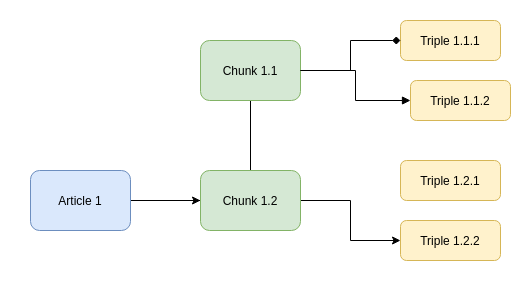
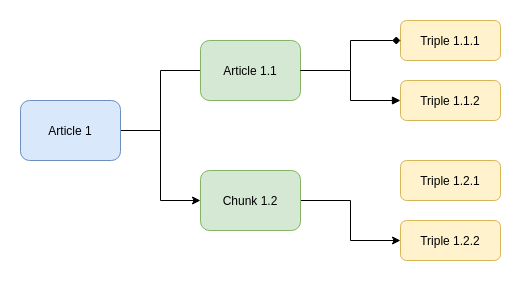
- <mxCell id="5" value="Chunk 1.1" style="rounded=1;fillColor=#d5e8d4;strokeColor=#82b366;" parent="1" vertex="1"><mxGeometry x="200" y="40" width="100" height="60" as="geometry" /></mxCell>
+ <mxCell id="5" value="Article 1.1" style="rounded=1;fillColor=#d5e8d4;strokeColor=#82b366;" parent="1" vertex="1"><mxGeometry x="200" y="40" width="100" height="60" as="geometry" /></mxCell>
- <mxCell id="9" value="Triple 1.1.2" style="rounded=1;fillColor=#fff2cc;strokeColor=#d6b656;" parent="1" vertex="1"><mxGeometry x="410" y="80" width="100" height="40" as="geometry" /></mxCell>
+ <mxCell id="9" value="Triple 1.1.2" style="rounded=1;fillColor=#fff2cc;strokeColor=#d6b656;" parent="1" vertex="1"><mxGeometry x="400" y="80" width="100" height="40" as="geometry" /></mxCell>
- <mxCell id="4" value="Article 1" style="rounded=1;fillColor=#dae8fc;strokeColor=#6c8ebf;" parent="1" vertex="1"><mxGeometry x="30" y="170" width="100" height="60" as="geometry" /></mxCell>
+ <mxCell id="4" value="Article 1" style="rounded=1;fillColor=#dae8fc;strokeColor=#6c8ebf;" parent="1" vertex="1"><mxGeometry x="20" y="100" width="100" height="60" as="geometry" /></mxCell>
